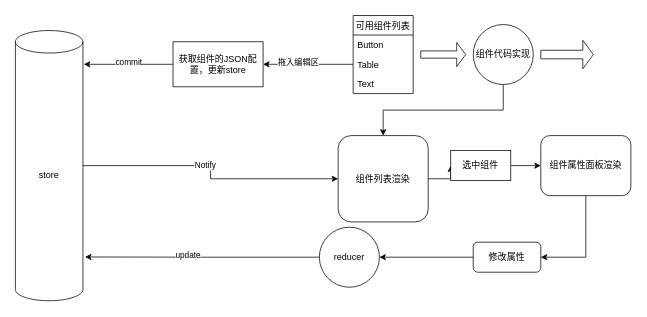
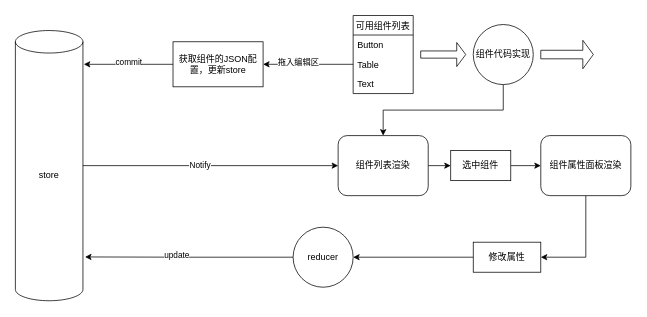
- <mxCell id="14" value="组件列表渲染" style="shape=ext;rounded=1;html=1;whiteSpace=wrap;" vertex="1" parent="1"><mxGeometry x="450" y="180" width="120" height="115" as="geometry" /></mxCell>
+ <mxCell id="14" value="组件列表渲染" style="shape=ext;rounded=1;html=1;whiteSpace=wrap;" vertex="1" parent="1"><mxGeometry x="450" y="180" width="120" height="80" as="geometry" /></mxCell>
- <mxCell id="28" value="reducer" style="ellipse;whiteSpace=wrap;html=1;aspect=fixed;" vertex="1" parent="1"><mxGeometry x="425" y="302" width="80" height="80" as="geometry" /></mxCell>
+ <mxCell id="28" value="reducer" style="ellipse;whiteSpace=wrap;html=1;aspect=fixed;" vertex="1" parent="1"><mxGeometry x="390" y="302" width="80" height="80" as="geometry" /></mxCell>
- <mxCell id="25" value="修改属性" style="whiteSpace=wrap;html=1;rounded=1;" vertex="1" parent="1"><mxGeometry x="630" y="322" width="90" height="40" as="geometry" /></mxCell>
+ <mxCell id="25" value="修改属性" style="rounded=0;whiteSpace=wrap;html=1;" vertex="1" parent="1"><mxGeometry x="630" y="322" width="90" height="40" as="geometry" /></mxCell>
